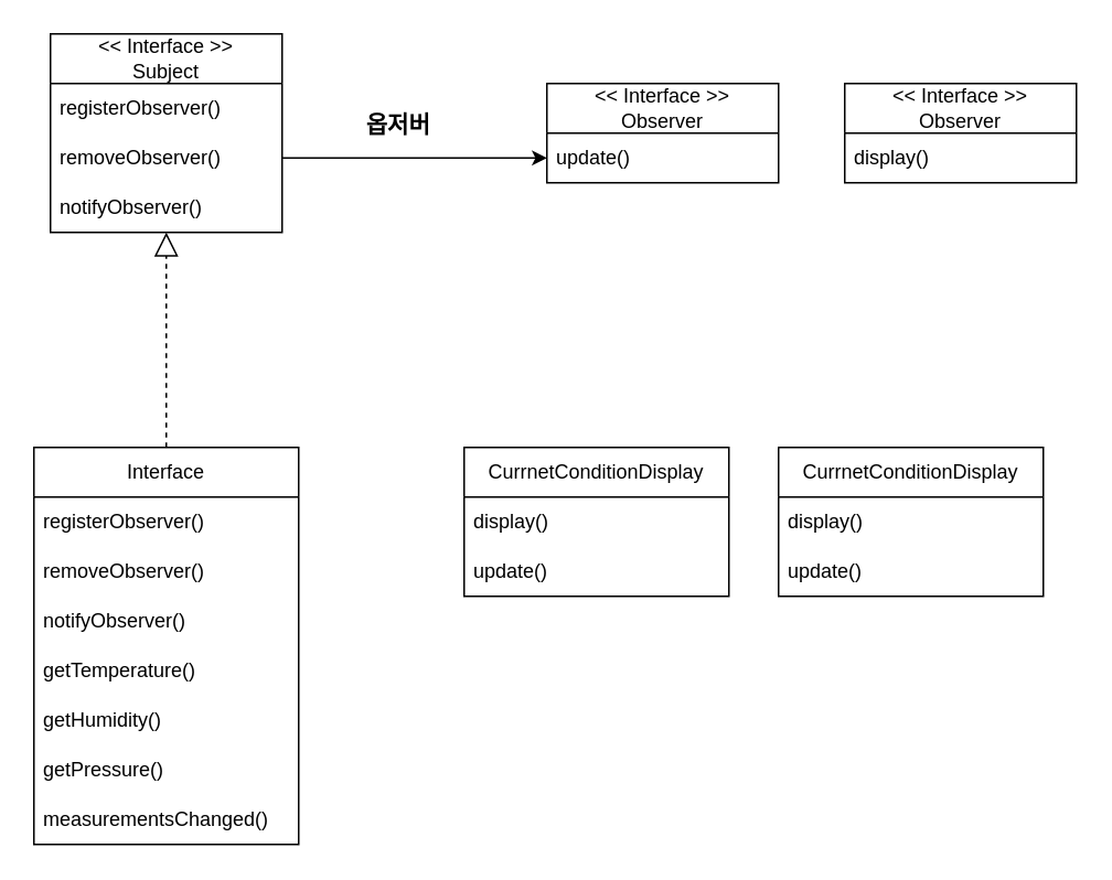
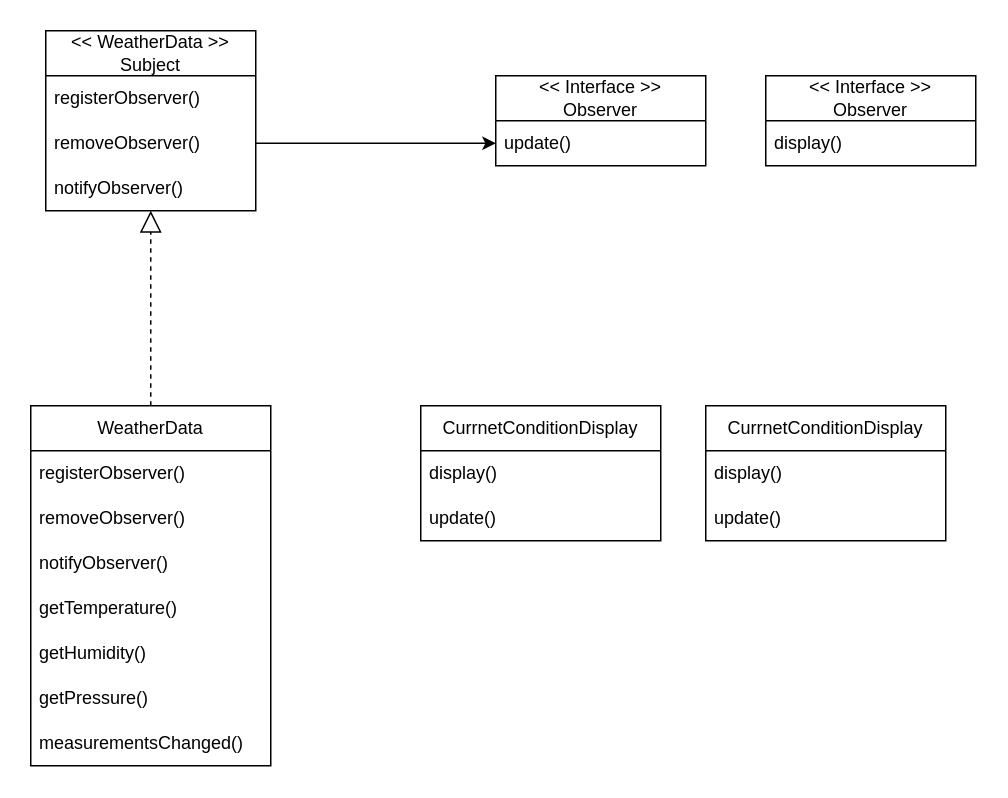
- <mxCell id="2" value="&amp;lt;&amp;lt; Interface &amp;gt;&amp;gt;&lt;div&gt;Subject&lt;/div&gt;" style="swimlane;fontStyle=0;childLayout=stackLayout;horizontal=1;startSize=30;horizontalStack=0;resizeParent=1;resizeParentMax=0;resizeLast=0;collapsible=1;marginBottom=0;whiteSpace=wrap;html=1;" vertex="1" parent="1"><mxGeometry x="30" y="20" width="140" height="120" as="geometry" /></mxCell>
+ <mxCell id="2" value="&amp;lt;&amp;lt; WeatherData &amp;gt;&amp;gt;&lt;div&gt;Subject&lt;/div&gt;" style="swimlane;fontStyle=0;childLayout=stackLayout;horizontal=1;startSize=30;horizontalStack=0;resizeParent=1;resizeParentMax=0;resizeLast=0;collapsible=1;marginBottom=0;whiteSpace=wrap;html=1;" vertex="1" parent="1"><mxGeometry x="30" y="20" width="140" height="120" as="geometry" /></mxCell>
- <mxCell id="18" value="&lt;b&gt;&lt;font style=&quot;font-size: 14px;&quot;&gt;옵저버&lt;/font&gt;&lt;/b&gt;" style="text;html=1;align=center;verticalAlign=middle;resizable=0;points=[];autosize=1;strokeColor=none;fillColor=none;" vertex="1" parent="1"><mxGeometry x="205" y="60" width="70" height="30" as="geometry" /></mxCell>
- <mxCell id="6" value="&lt;div&gt;Interface&lt;/div&gt;" style="swimlane;fontStyle=0;childLayout=stackLayout;horizontal=1;startSize=30;horizontalStack=0;resizeParent=1;resizeParentMax=0;resizeLast=0;collapsible=1;marginBottom=0;whiteSpace=wrap;html=1;" vertex="1" parent="1"><mxGeometry x="20" y="270" width="160" height="240" as="geometry" /></mxCell>
+ <mxCell id="6" value="&lt;div&gt;WeatherData&lt;/div&gt;" style="swimlane;fontStyle=0;childLayout=stackLayout;horizontal=1;startSize=30;horizontalStack=0;resizeParent=1;resizeParentMax=0;resizeLast=0;collapsible=1;marginBottom=0;whiteSpace=wrap;html=1;" vertex="1" parent="1"><mxGeometry x="20" y="270" width="160" height="240" as="geometry" /></mxCell>
